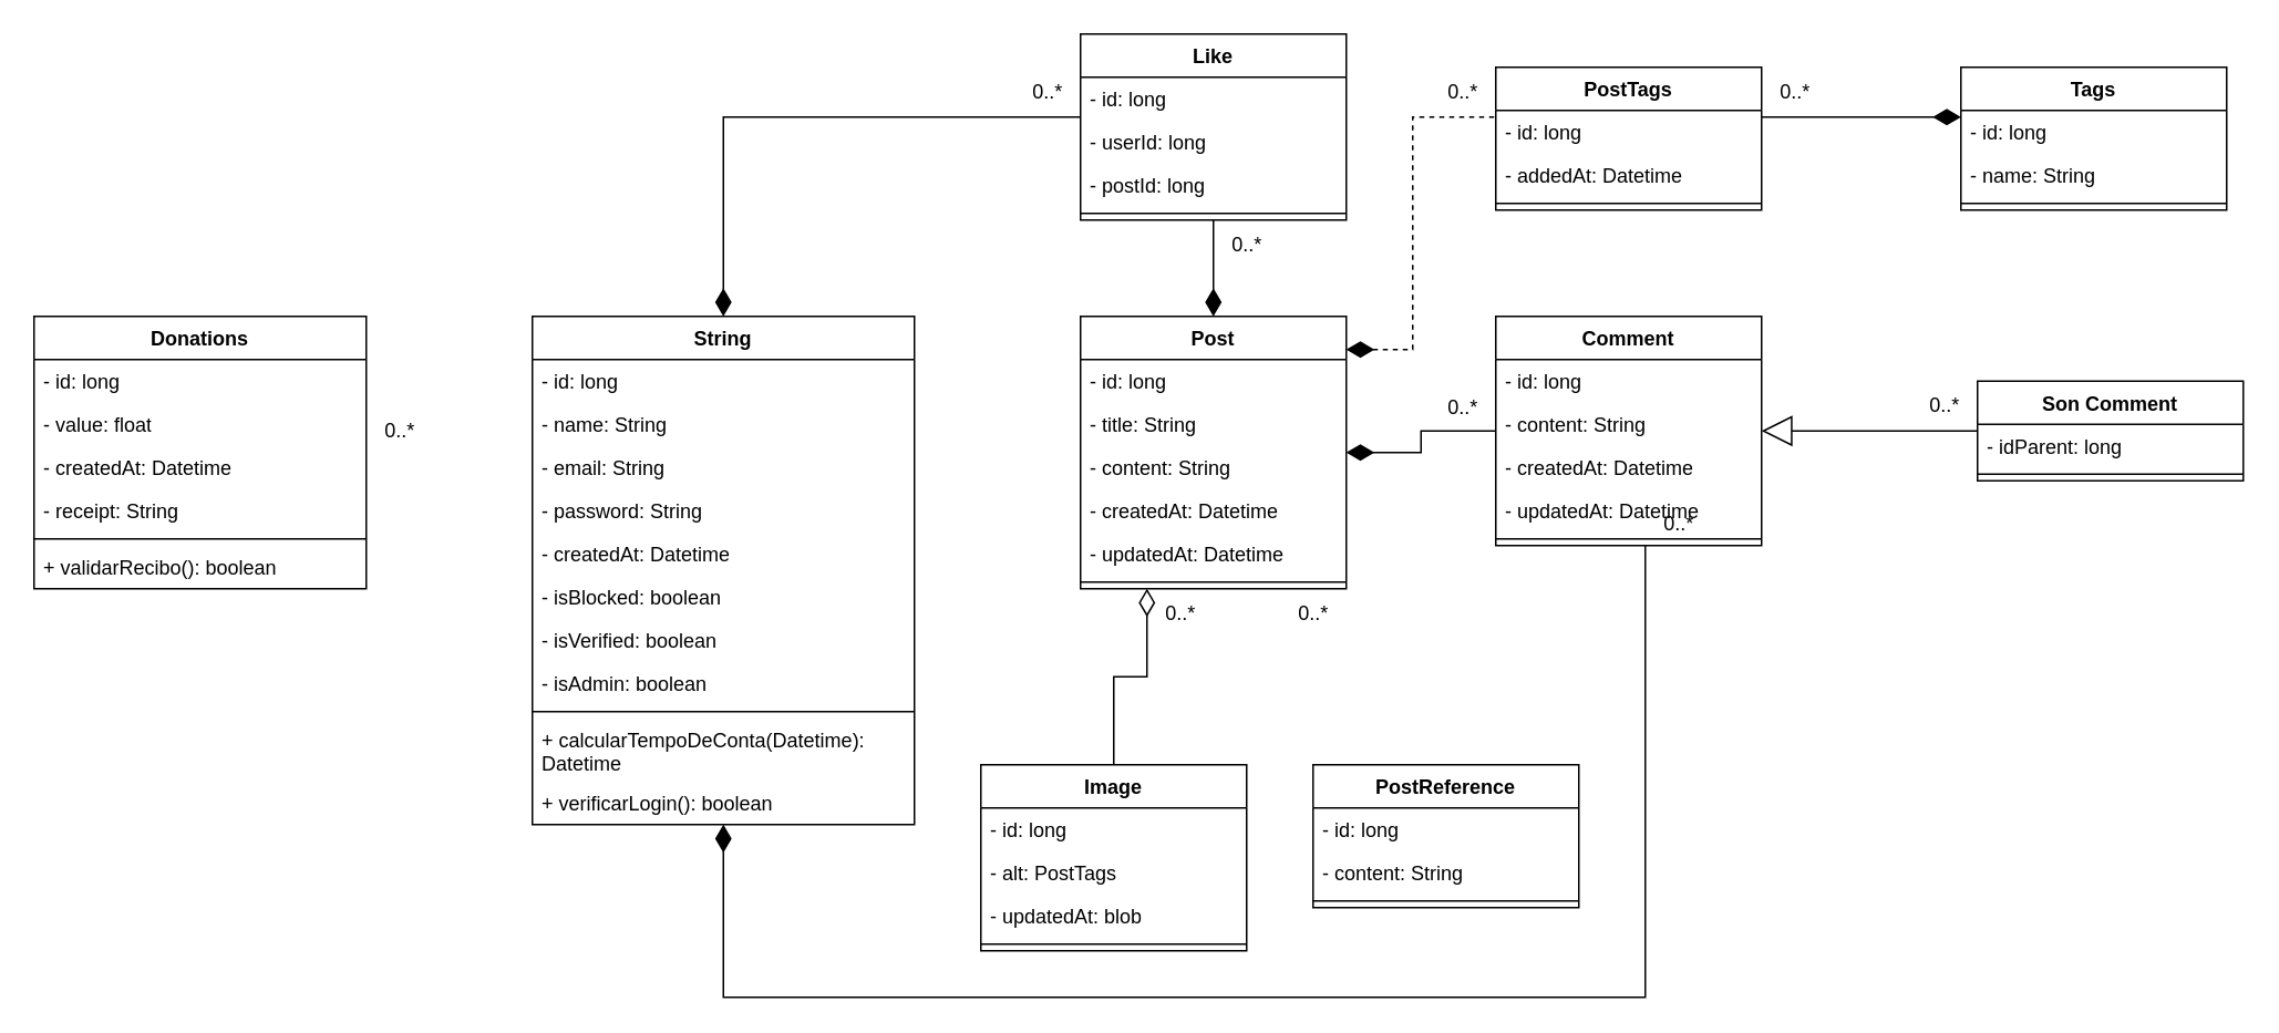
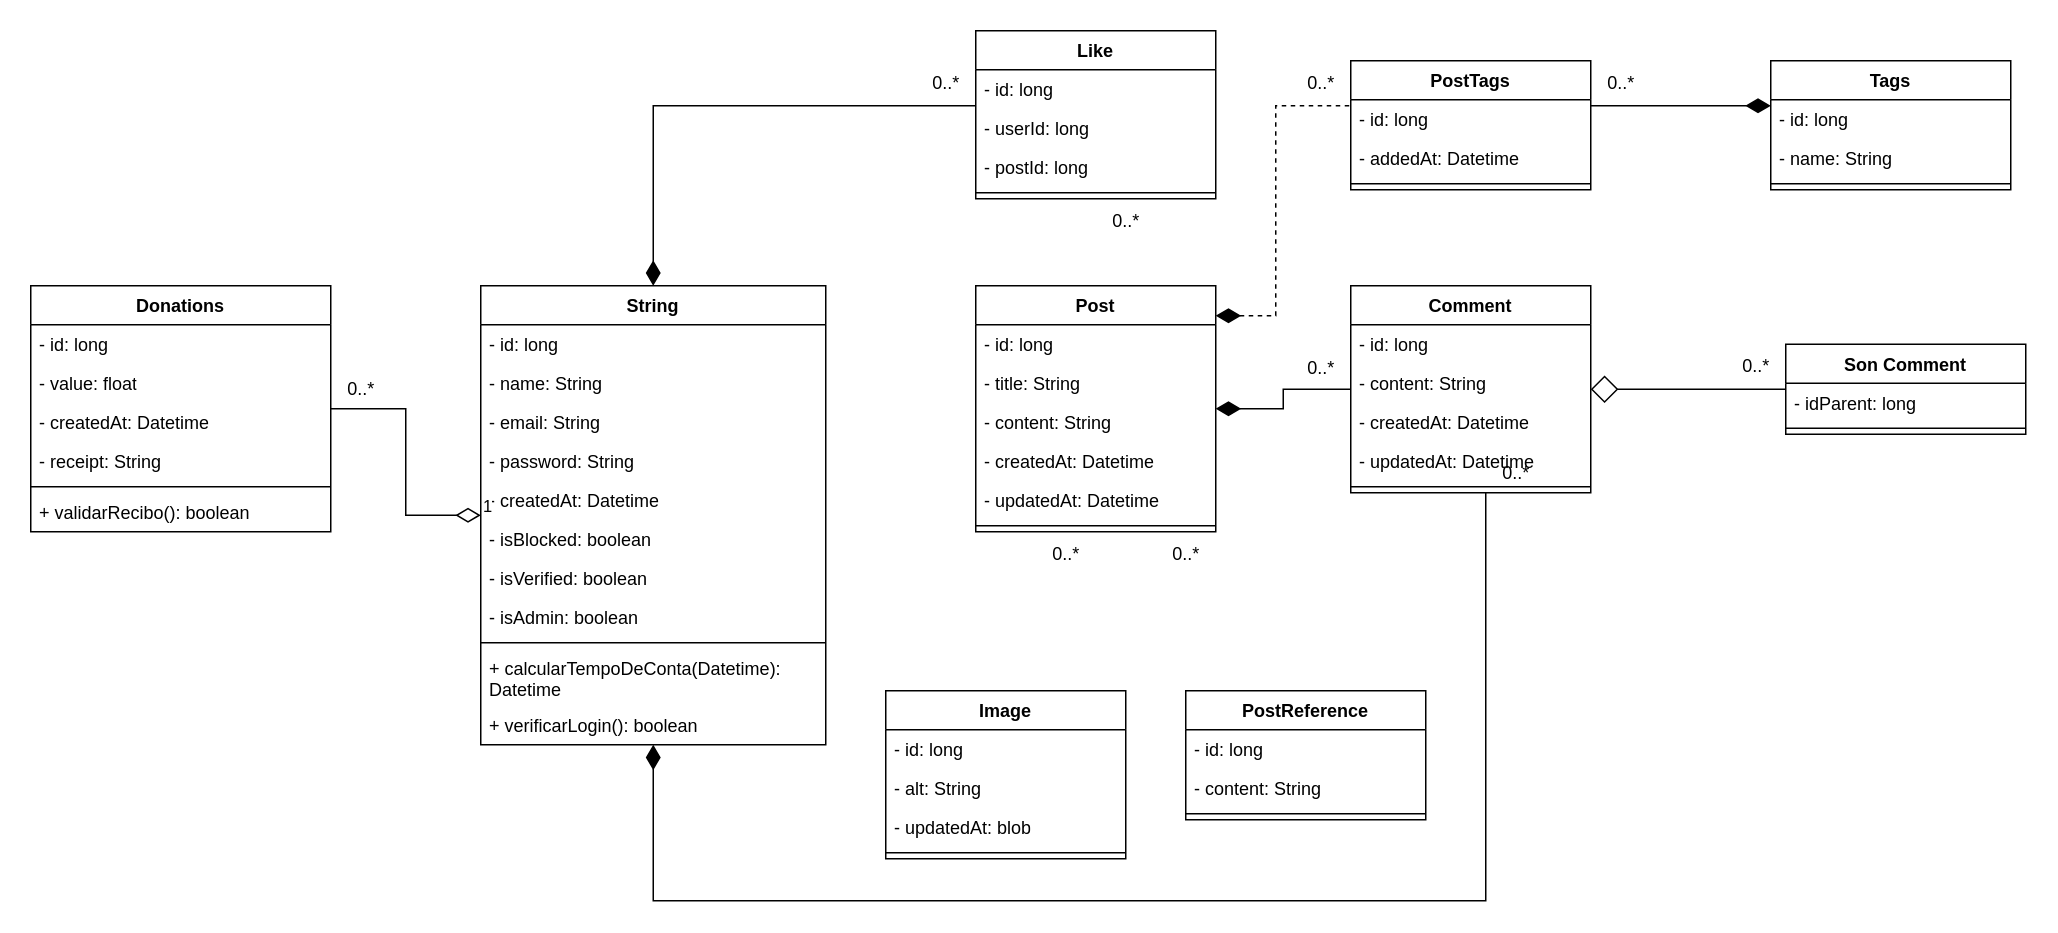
- <mxCell id="43" value="" style="endArrow=none;html=1;endSize=12;startArrow=diamondThin;startSize=14;startFill=1;edgeStyle=orthogonalEdgeStyle;align=left;verticalAlign=bottom;rounded=0;endFill=0;" edge="1" parent="1" source="14" target="34"><mxGeometry x="-1" y="3" relative="1" as="geometry"><mxPoint x="445" y="200" as="sourcePoint" /><mxPoint x="660" y="80" as="targetPoint" /><Array as="points"><mxPoint x="730" y="160" /><mxPoint x="730" y="160" /></Array></mxGeometry></mxCell>
- <mxCell id="30" value="" style="endArrow=block;endSize=16;endFill=0;html=1;rounded=0;" edge="1" parent="1" source="27" target="21"><mxGeometry width="160" relative="1" as="geometry"><mxPoint x="890" y="280" as="sourcePoint" /><mxPoint x="1050" y="280" as="targetPoint" /></mxGeometry></mxCell>
+ <mxCell id="30" value="" style="endArrow=diamond;endSize=16;endFill=0;html=1;rounded=0;" edge="1" parent="1" source="27" target="21"><mxGeometry width="160" relative="1" as="geometry"><mxPoint x="890" y="280" as="sourcePoint" /><mxPoint x="1050" y="280" as="targetPoint" /></mxGeometry></mxCell>
+ <mxCell id="64" value="1" style="endArrow=none;html=1;endSize=12;startArrow=diamondThin;startSize=14;startFill=0;edgeStyle=orthogonalEdgeStyle;align=left;verticalAlign=bottom;rounded=0;endFill=0;" edge="1" parent="1" source="2" target="57"><mxGeometry x="-1" y="3" relative="1" as="geometry"><mxPoint x="270" y="220" as="sourcePoint" /><mxPoint x="430" y="220" as="targetPoint" /></mxGeometry></mxCell>
- <mxCell id="71" value="" style="endArrow=none;html=1;endSize=12;startArrow=diamondThin;startSize=14;startFill=0;edgeStyle=orthogonalEdgeStyle;align=left;verticalAlign=bottom;rounded=0;endFill=0;exitX=0.25;exitY=1;exitDx=0;exitDy=0;" edge="1" parent="1" source="14" target="66"><mxGeometry x="-1" y="3" relative="1" as="geometry"><mxPoint x="760" y="370" as="sourcePoint" /><mxPoint x="770" y="350" as="targetPoint" /></mxGeometry></mxCell>
- <mxCell id="68" value="- alt: PostTags" style="text;strokeColor=none;fillColor=none;align=left;verticalAlign=top;spacingLeft=4;spacingRight=4;overflow=hidden;rotatable=0;points=[[0,0.5],[1,0.5]];portConstraint=eastwest;whiteSpace=wrap;html=1;" vertex="1" parent="66"><mxGeometry y="52" width="160" height="26" as="geometry" /></mxCell>
+ <mxCell id="68" value="- alt: String" style="text;strokeColor=none;fillColor=none;align=left;verticalAlign=top;spacingLeft=4;spacingRight=4;overflow=hidden;rotatable=0;points=[[0,0.5],[1,0.5]];portConstraint=eastwest;whiteSpace=wrap;html=1;" vertex="1" parent="66"><mxGeometry y="52" width="160" height="26" as="geometry" /></mxCell>
